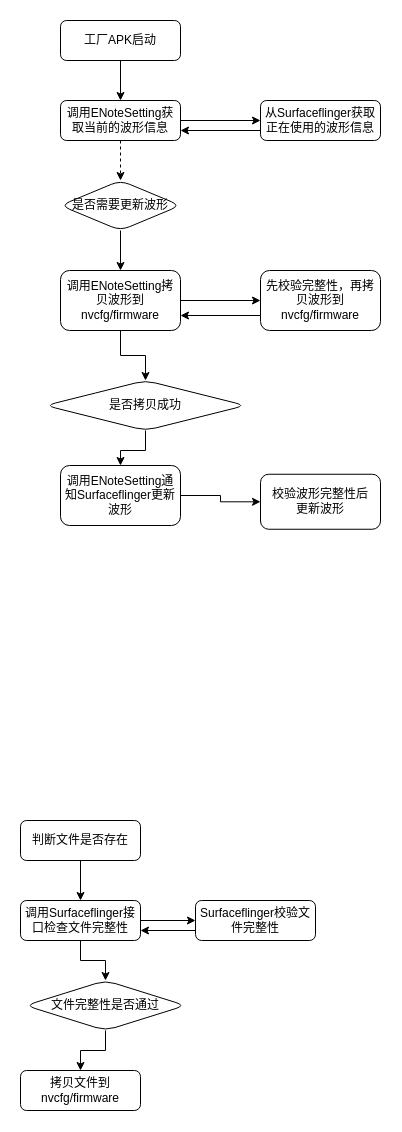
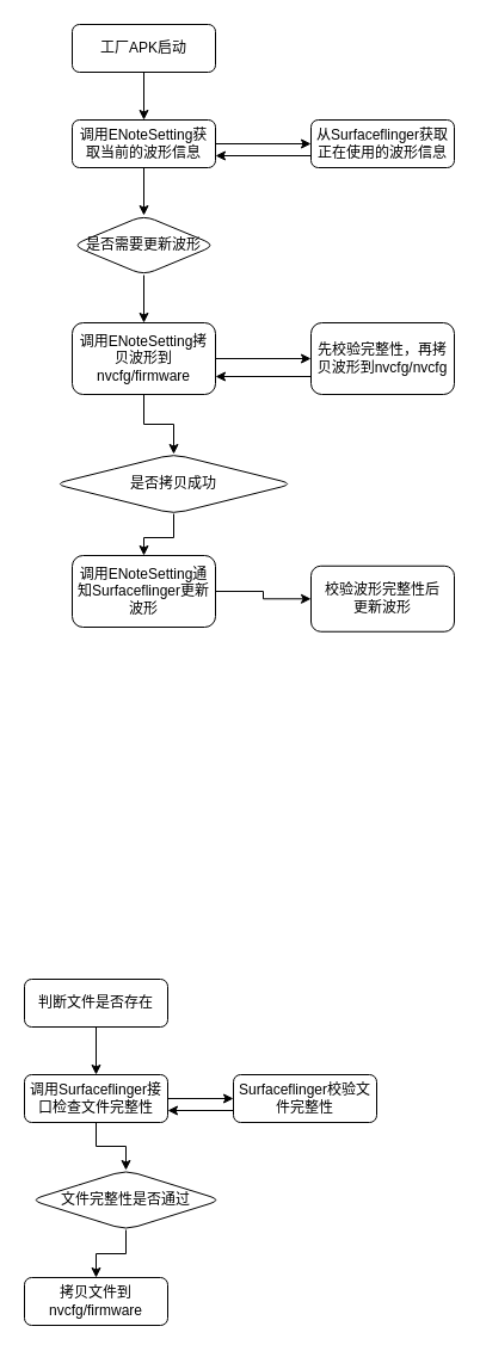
- <mxCell id="4" value="" style="edgeStyle=orthogonalEdgeStyle;rounded=0;orthogonalLoop=1;jettySize=auto;html=1;dashed=1;" edge="1" parent="1" source="6" target="8"><mxGeometry relative="1" as="geometry" /></mxCell>
+ <mxCell id="4" value="" style="edgeStyle=orthogonalEdgeStyle;rounded=0;orthogonalLoop=1;jettySize=auto;html=1;" edge="1" parent="1" source="6" target="8"><mxGeometry relative="1" as="geometry" /></mxCell>
- <mxCell id="19" value="先校验完整性，再拷贝波形到nvcfg/firmware" style="whiteSpace=wrap;html=1;rounded=1;glass=0;strokeWidth=1;shadow=0;" vertex="1" parent="1"><mxGeometry x="260" y="270" width="120" height="60" as="geometry" /></mxCell>
+ <mxCell id="19" value="先校验完整性，再拷贝波形到nvcfg/nvcfg" style="whiteSpace=wrap;html=1;rounded=1;glass=0;strokeWidth=1;shadow=0;" vertex="1" parent="1"><mxGeometry x="260" y="270" width="120" height="60" as="geometry" /></mxCell>
